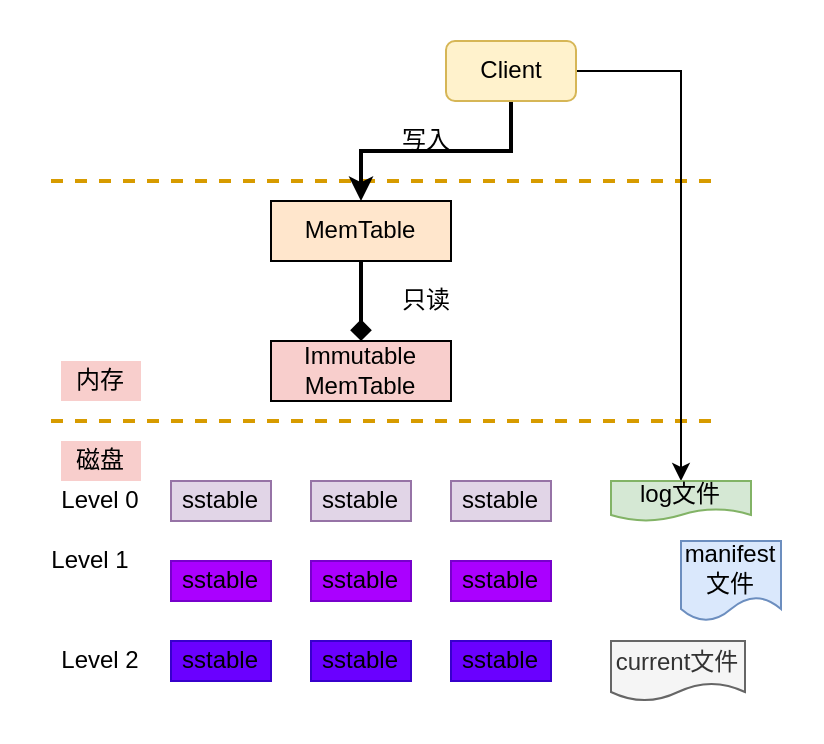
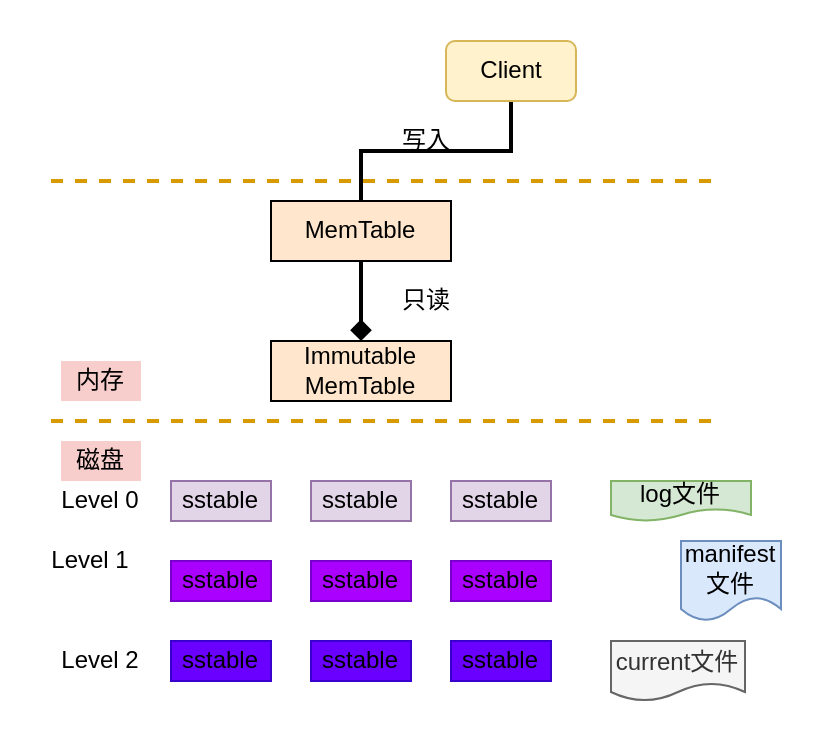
- <mxCell id="7" style="edgeStyle=orthogonalEdgeStyle;rounded=0;orthogonalLoop=1;jettySize=auto;html=1;exitX=0.5;exitY=1;exitDx=0;exitDy=0;entryX=0.5;entryY=0;entryDx=0;entryDy=0;strokeWidth=2;" parent="1" source="9" target="5" edge="1"><mxGeometry relative="1" as="geometry" /></mxCell>
+ <mxCell id="7" style="edgeStyle=orthogonalEdgeStyle;rounded=0;orthogonalLoop=1;jettySize=auto;html=1;exitX=0.5;exitY=1;exitDx=0;exitDy=0;entryX=0.5;entryY=0;entryDx=0;entryDy=0;strokeWidth=2;endArrow=none;" parent="1" source="9" target="5" edge="1"><mxGeometry relative="1" as="geometry" /></mxCell>
- <mxCell id="8" style="edgeStyle=orthogonalEdgeStyle;rounded=0;orthogonalLoop=1;jettySize=auto;html=1;exitX=1;exitY=0.5;exitDx=0;exitDy=0;entryX=0.5;entryY=0;entryDx=0;entryDy=0;" edge="1" parent="1" source="9" target="26"><mxGeometry relative="1" as="geometry" /></mxCell>
- <mxCell id="6" value="Immutable&lt;br&gt;MemTable" style="rounded=0;whiteSpace=wrap;html=1;fillColor=#f8cecc;strokeColor=#000000;" parent="1" vertex="1"><mxGeometry x="135" y="170" width="90" height="30" as="geometry" /></mxCell>
+ <mxCell id="6" value="Immutable&lt;br&gt;MemTable" style="rounded=0;whiteSpace=wrap;html=1;fillColor=#ffe6cc;strokeColor=#000000;" parent="1" vertex="1"><mxGeometry x="135" y="170" width="90" height="30" as="geometry" /></mxCell>
